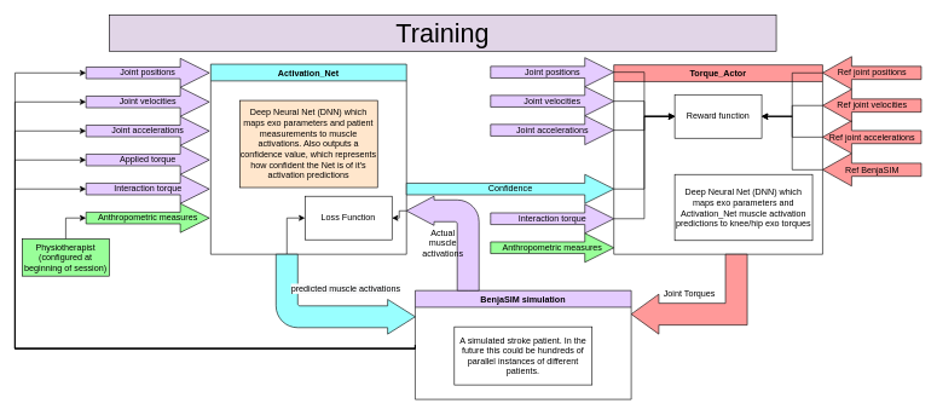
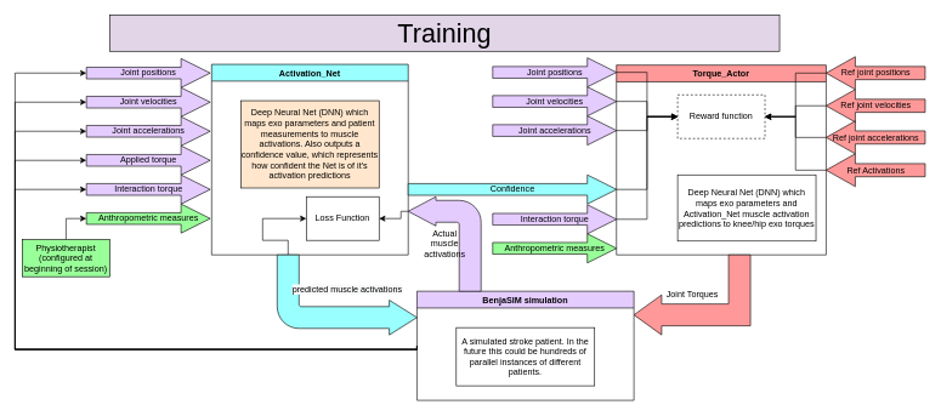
- <mxCell id="11" value="Reward function" style="rounded=0;whiteSpace=wrap;html=1;fillColor=#FFFFFF;" parent="9" vertex="1"><mxGeometry x="84" y="41" width="120" height="60" as="geometry" /></mxCell>
+ <mxCell id="11" value="Reward function" style="rounded=0;whiteSpace=wrap;html=1;fillColor=#FFFFFF;dashed=1;" parent="9" vertex="1"><mxGeometry x="84" y="41" width="120" height="60" as="geometry" /></mxCell>
- <mxCell id="47" value="Ref BenjaSIM" style="html=1;shadow=0;dashed=0;align=center;verticalAlign=middle;shape=mxgraph.arrows2.arrow;dy=0.6;dx=40;flipH=1;notch=0;fillColor=#FF9999;" vertex="1" parent="1"><mxGeometry x="1134" y="211" width="136" height="45" as="geometry" /></mxCell>
+ <mxCell id="47" value="Ref Activations" style="html=1;shadow=0;dashed=0;align=center;verticalAlign=middle;shape=mxgraph.arrows2.arrow;dy=0.6;dx=40;flipH=1;notch=0;fillColor=#FF9999;" vertex="1" parent="1"><mxGeometry x="1134" y="211" width="136" height="45" as="geometry" /></mxCell>
- <mxCell id="28" value="Loss Function" style="rounded=0;whiteSpace=wrap;html=1;fillColor=#FFFFFF;" parent="27" vertex="1"><mxGeometry x="130" y="182" width="120" height="60" as="geometry" /></mxCell>
+ <mxCell id="28" value="Loss Function" style="rounded=0;whiteSpace=wrap;html=1;fillColor=#FFFFFF;" parent="27" vertex="1"><mxGeometry x="130" y="182" width="100" height="60" as="geometry" /></mxCell>
